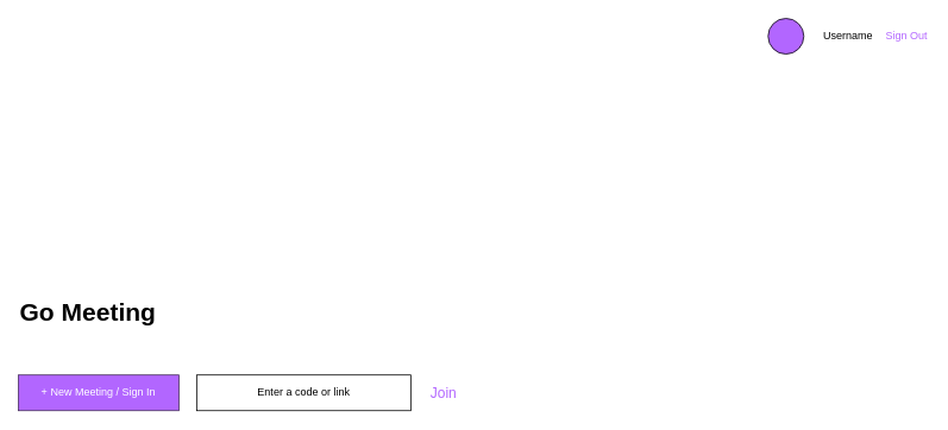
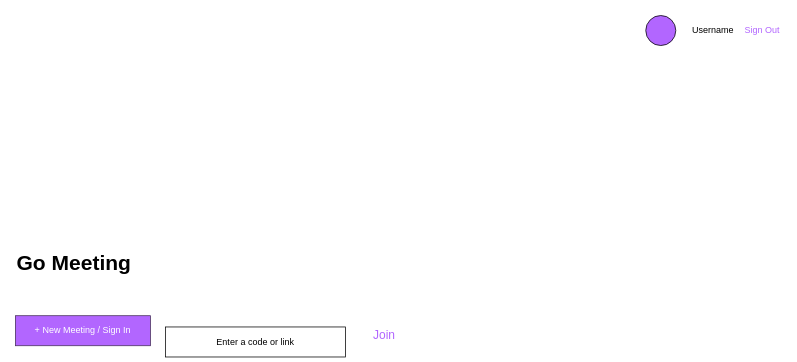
- <mxCell id="4" value="Enter a code or link" style="rounded=0;whiteSpace=wrap;html=1;" parent="1" vertex="1"><mxGeometry x="220" y="420" width="240" height="40" as="geometry" /></mxCell>
+ <mxCell id="4" value="Enter a code or link" style="rounded=0;whiteSpace=wrap;html=1;" parent="1" vertex="1"><mxGeometry x="220" y="435" width="240" height="40" as="geometry" /></mxCell>
- <mxCell id="5" value="Join" style="text;html=1;strokeColor=none;fillColor=none;align=left;verticalAlign=middle;whiteSpace=wrap;rounded=0;fontSize=16;fontColor=#B266FF;" parent="1" vertex="1"><mxGeometry x="480" y="430" width="50" height="20" as="geometry" /></mxCell>
+ <mxCell id="5" value="Join" style="text;html=1;strokeColor=none;fillColor=none;align=left;verticalAlign=middle;whiteSpace=wrap;rounded=0;fontSize=16;fontColor=#B266FF;" parent="1" vertex="1"><mxGeometry x="495" y="435" width="50" height="20" as="geometry" /></mxCell>
